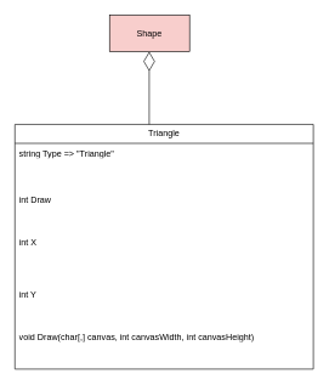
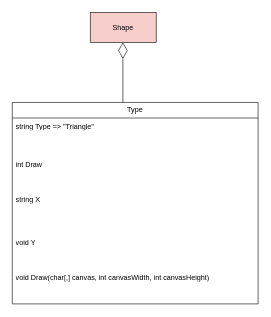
- <mxCell id="2" value="Triangle" style="swimlane;fontStyle=0;childLayout=stackLayout;horizontal=1;startSize=26;fillColor=none;horizontalStack=0;resizeParent=1;resizeParentMax=0;resizeLast=0;collapsible=1;marginBottom=0;whiteSpace=wrap;html=1;" vertex="1" parent="1"><mxGeometry x="20" y="170" width="410" height="336" as="geometry" /></mxCell>
+ <mxCell id="2" value="Type" style="swimlane;fontStyle=0;childLayout=stackLayout;horizontal=1;startSize=26;fillColor=none;horizontalStack=0;resizeParent=1;resizeParentMax=0;resizeLast=0;collapsible=1;marginBottom=0;whiteSpace=wrap;html=1;" vertex="1" parent="1"><mxGeometry x="20" y="170" width="410" height="336" as="geometry" /></mxCell>
- <mxCell id="5" value="int X" style="text;strokeColor=none;fillColor=none;align=left;verticalAlign=top;spacingLeft=4;spacingRight=4;overflow=hidden;rotatable=0;points=[[0,0.5],[1,0.5]];portConstraint=eastwest;whiteSpace=wrap;html=1;" vertex="1" parent="2"><mxGeometry y="148" width="410" height="72" as="geometry" /></mxCell>
+ <mxCell id="5" value="string X" style="text;strokeColor=none;fillColor=none;align=left;verticalAlign=top;spacingLeft=4;spacingRight=4;overflow=hidden;rotatable=0;points=[[0,0.5],[1,0.5]];portConstraint=eastwest;whiteSpace=wrap;html=1;" vertex="1" parent="2"><mxGeometry y="148" width="410" height="72" as="geometry" /></mxCell>
- <mxCell id="6" value="int Y" style="text;strokeColor=none;fillColor=none;align=left;verticalAlign=top;spacingLeft=4;spacingRight=4;overflow=hidden;rotatable=0;points=[[0,0.5],[1,0.5]];portConstraint=eastwest;whiteSpace=wrap;html=1;" vertex="1" parent="2"><mxGeometry y="220" width="410" height="58" as="geometry" /></mxCell>
+ <mxCell id="6" value="void Y" style="text;strokeColor=none;fillColor=none;align=left;verticalAlign=top;spacingLeft=4;spacingRight=4;overflow=hidden;rotatable=0;points=[[0,0.5],[1,0.5]];portConstraint=eastwest;whiteSpace=wrap;html=1;" vertex="1" parent="2"><mxGeometry y="220" width="410" height="58" as="geometry" /></mxCell>
